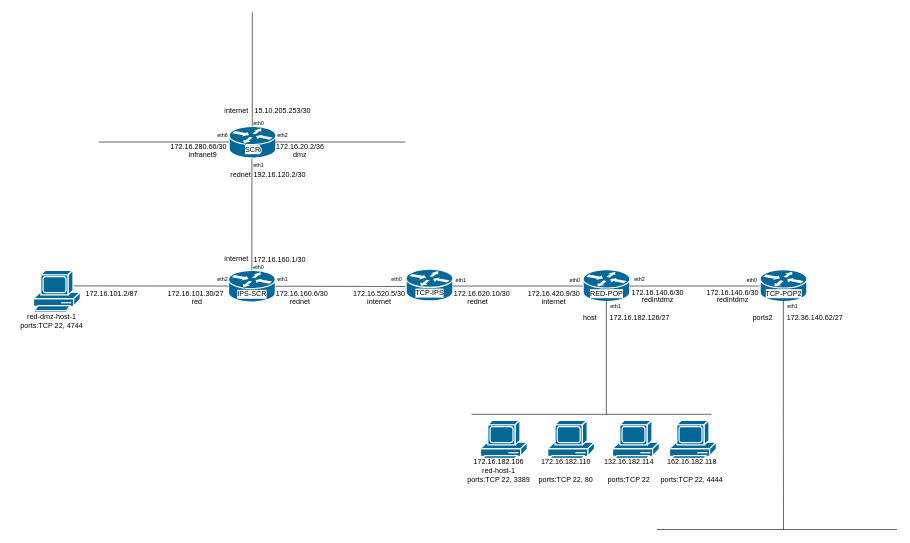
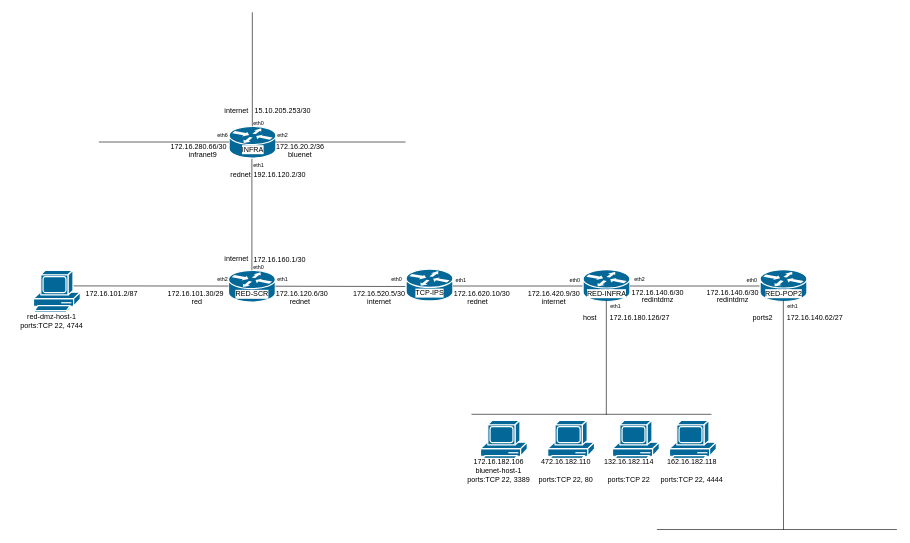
- <mxCell id="29" value="SCR" style="text;html=1;align=center;verticalAlign=middle;resizable=0;points=[];autosize=1;strokeColor=none;fillColor=none;labelBackgroundColor=default;" vertex="1" parent="1"><mxGeometry x="390" y="234" width="60" height="30" as="geometry" /></mxCell>
+ <mxCell id="29" value="INFRA" style="text;html=1;align=center;verticalAlign=middle;resizable=0;points=[];autosize=1;strokeColor=none;fillColor=none;labelBackgroundColor=default;" vertex="1" parent="1"><mxGeometry x="390" y="234" width="60" height="30" as="geometry" /></mxCell>
- <mxCell id="31" value="dmz" style="text;html=1;align=center;verticalAlign=middle;resizable=0;points=[];autosize=1;strokeColor=none;fillColor=none;" vertex="1" parent="1"><mxGeometry x="469" y="242" width="60" height="30" as="geometry" /></mxCell>
+ <mxCell id="31" value="bluenet" style="text;html=1;align=center;verticalAlign=middle;resizable=0;points=[];autosize=1;strokeColor=none;fillColor=none;" vertex="1" parent="1"><mxGeometry x="469" y="242" width="60" height="30" as="geometry" /></mxCell>
- <mxCell id="12" value="172.16.101.30/27" style="text;html=1;align=center;verticalAlign=middle;resizable=0;points=[];autosize=1;strokeColor=none;fillColor=none;" vertex="1" parent="1"><mxGeometry x="265" y="475" width="120" height="30" as="geometry" /></mxCell>
+ <mxCell id="12" value="172.16.101.30/29" style="text;html=1;align=center;verticalAlign=middle;resizable=0;points=[];autosize=1;strokeColor=none;fillColor=none;" vertex="1" parent="1"><mxGeometry x="265" y="475" width="120" height="30" as="geometry" /></mxCell>
- <mxCell id="9" value="IPS-SCR" style="text;html=1;align=center;verticalAlign=middle;resizable=0;points=[];autosize=1;strokeColor=none;fillColor=none;labelBackgroundColor=default;" vertex="1" parent="1"><mxGeometry x="379" y="475" width="80" height="30" as="geometry" /></mxCell>
+ <mxCell id="9" value="RED-SCR" style="text;html=1;align=center;verticalAlign=middle;resizable=0;points=[];autosize=1;strokeColor=none;fillColor=none;labelBackgroundColor=default;" vertex="1" parent="1"><mxGeometry x="379" y="475" width="80" height="30" as="geometry" /></mxCell>
- <mxCell id="11" value="172.16.160.6/30" style="text;html=1;align=center;verticalAlign=middle;resizable=0;points=[];autosize=1;strokeColor=none;fillColor=none;" vertex="1" parent="1"><mxGeometry x="447" y="475" width="110" height="30" as="geometry" /></mxCell>
+ <mxCell id="11" value="172.16.120.6/30" style="text;html=1;align=center;verticalAlign=middle;resizable=0;points=[];autosize=1;strokeColor=none;fillColor=none;" vertex="1" parent="1"><mxGeometry x="447" y="475" width="110" height="30" as="geometry" /></mxCell>
- <mxCell id="46" value="RED-POP" style="text;html=1;align=center;verticalAlign=middle;resizable=0;points=[];autosize=1;strokeColor=none;fillColor=none;labelBackgroundColor=default;" vertex="1" parent="1"><mxGeometry x="970" y="474" width="80" height="30" as="geometry" /></mxCell>
+ <mxCell id="46" value="RED-INFRA" style="text;html=1;align=center;verticalAlign=middle;resizable=0;points=[];autosize=1;strokeColor=none;fillColor=none;labelBackgroundColor=default;" vertex="1" parent="1"><mxGeometry x="970" y="474" width="80" height="30" as="geometry" /></mxCell>
- <mxCell id="59" value="TCP-POP2" style="text;html=1;align=center;verticalAlign=middle;resizable=0;points=[];autosize=1;strokeColor=none;fillColor=none;labelBackgroundColor=default;" vertex="1" parent="1"><mxGeometry x="1265" y="474" width="80" height="30" as="geometry" /></mxCell>
+ <mxCell id="59" value="RED-POP2" style="text;html=1;align=center;verticalAlign=middle;resizable=0;points=[];autosize=1;strokeColor=none;fillColor=none;labelBackgroundColor=default;" vertex="1" parent="1"><mxGeometry x="1265" y="474" width="80" height="30" as="geometry" /></mxCell>
- <mxCell id="52" value="172.16.182.126/27" style="text;html=1;align=center;verticalAlign=middle;resizable=0;points=[];autosize=1;strokeColor=none;fillColor=none;" vertex="1" parent="1"><mxGeometry x="1005" y="515" width="120" height="30" as="geometry" /></mxCell>
+ <mxCell id="52" value="172.16.180.126/27" style="text;html=1;align=center;verticalAlign=middle;resizable=0;points=[];autosize=1;strokeColor=none;fillColor=none;" vertex="1" parent="1"><mxGeometry x="1005" y="515" width="120" height="30" as="geometry" /></mxCell>
- <mxCell id="64" value="172.36.140.62/27" style="text;html=1;align=center;verticalAlign=middle;resizable=0;points=[];autosize=1;strokeColor=none;fillColor=none;" vertex="1" parent="1"><mxGeometry x="1297" y="515" width="120" height="30" as="geometry" /></mxCell>
+ <mxCell id="64" value="172.16.140.62/27" style="text;html=1;align=center;verticalAlign=middle;resizable=0;points=[];autosize=1;strokeColor=none;fillColor=none;" vertex="1" parent="1"><mxGeometry x="1297" y="515" width="120" height="30" as="geometry" /></mxCell>
- <mxCell id="69" value="&lt;div&gt;172.16.182.106&lt;br&gt;&lt;/div&gt;&lt;div&gt;red-host-1&lt;br&gt;&lt;/div&gt;&lt;div&gt;ports:TCP 22, 3389&lt;br&gt;&lt;/div&gt;" style="text;html=1;align=center;verticalAlign=middle;resizable=0;points=[];autosize=1;strokeColor=none;fillColor=none;labelBackgroundColor=default;" vertex="1" parent="1"><mxGeometry x="765" y="754" width="130" height="60" as="geometry" /></mxCell>
+ <mxCell id="69" value="&lt;div&gt;172.16.182.106&lt;br&gt;&lt;/div&gt;&lt;div&gt;bluenet-host-1&lt;br&gt;&lt;/div&gt;&lt;div&gt;ports:TCP 22, 3389&lt;br&gt;&lt;/div&gt;" style="text;html=1;align=center;verticalAlign=middle;resizable=0;points=[];autosize=1;strokeColor=none;fillColor=none;labelBackgroundColor=default;" vertex="1" parent="1"><mxGeometry x="765" y="754" width="130" height="60" as="geometry" /></mxCell>
- <mxCell id="71" value="&lt;div&gt;172.16.182.110&lt;br&gt;&lt;/div&gt;&lt;div&gt;&lt;br&gt;&lt;/div&gt;&lt;div&gt;ports:TCP 22, 80&lt;br&gt;&lt;/div&gt;" style="text;html=1;align=center;verticalAlign=middle;resizable=0;points=[];autosize=1;strokeColor=none;fillColor=none;labelBackgroundColor=default;" vertex="1" parent="1"><mxGeometry x="887" y="754" width="110" height="60" as="geometry" /></mxCell>
+ <mxCell id="71" value="&lt;div&gt;472.16.182.110&lt;br&gt;&lt;/div&gt;&lt;div&gt;&lt;br&gt;&lt;/div&gt;&lt;div&gt;ports:TCP 22, 80&lt;br&gt;&lt;/div&gt;" style="text;html=1;align=center;verticalAlign=middle;resizable=0;points=[];autosize=1;strokeColor=none;fillColor=none;labelBackgroundColor=default;" vertex="1" parent="1"><mxGeometry x="887" y="754" width="110" height="60" as="geometry" /></mxCell>
